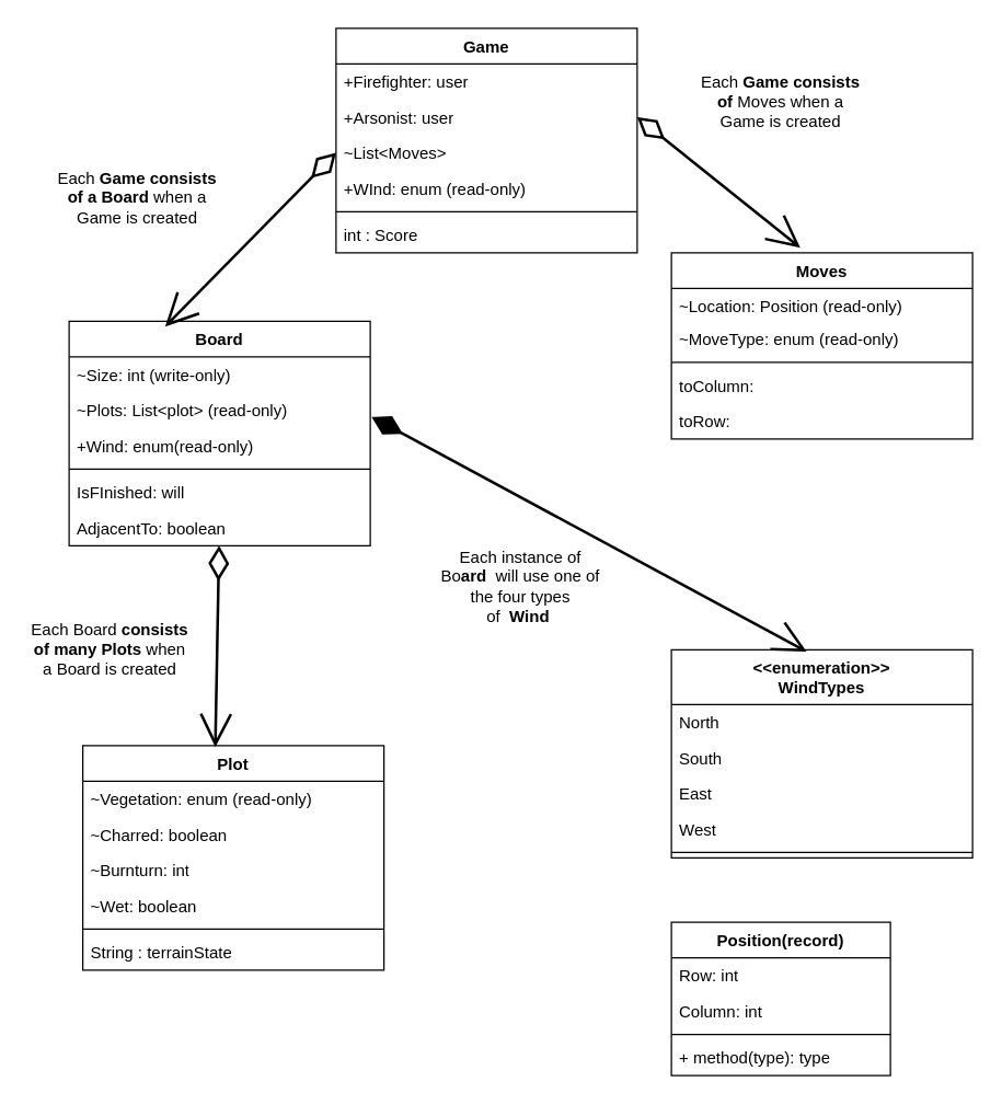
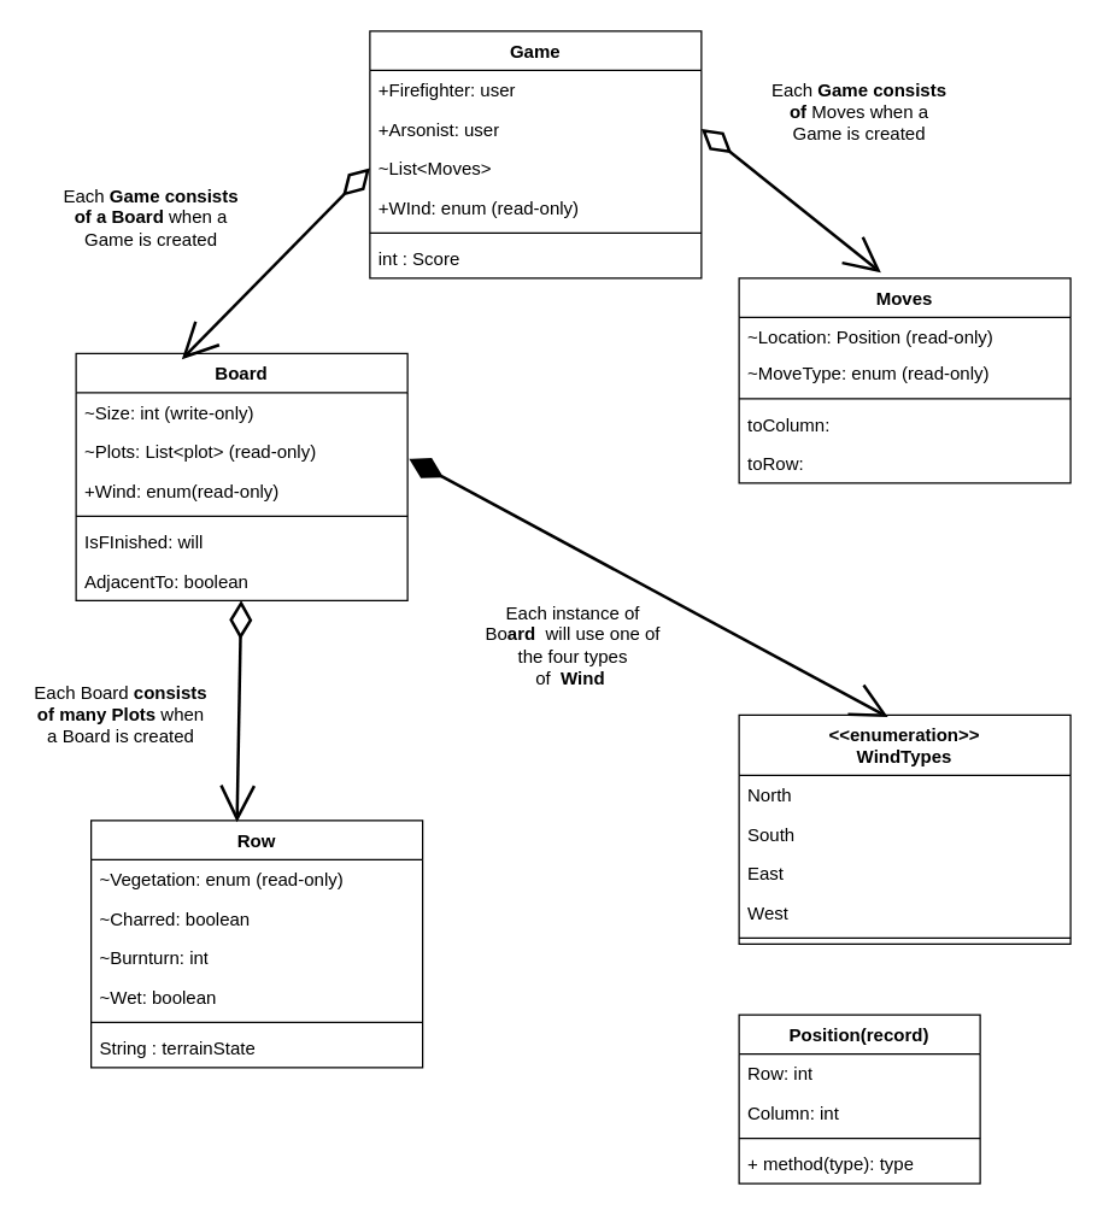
- <mxCell id="22" value="Plot" style="swimlane;fontStyle=1;align=center;verticalAlign=top;childLayout=stackLayout;horizontal=1;startSize=26;horizontalStack=0;resizeParent=1;resizeParentMax=0;resizeLast=0;collapsible=1;marginBottom=0;whiteSpace=wrap;html=1;" parent="1" vertex="1"><mxGeometry x="60" y="544" width="220" height="164" as="geometry" /></mxCell>
+ <mxCell id="22" value="Row" style="swimlane;fontStyle=1;align=center;verticalAlign=top;childLayout=stackLayout;horizontal=1;startSize=26;horizontalStack=0;resizeParent=1;resizeParentMax=0;resizeLast=0;collapsible=1;marginBottom=0;whiteSpace=wrap;html=1;" parent="1" vertex="1"><mxGeometry x="60" y="544" width="220" height="164" as="geometry" /></mxCell>
